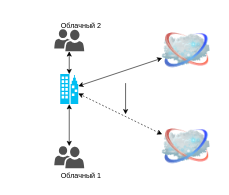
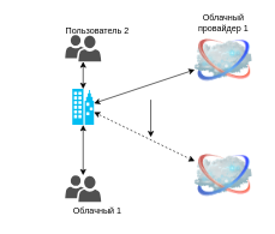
+ <mxCell id="15" value="Облачный провайдер 1" style="text;html=1;strokeColor=none;fillColor=none;align=center;verticalAlign=middle;whiteSpace=wrap;rounded=0;" parent="13" vertex="1"><mxGeometry width="100" height="23" as="geometry" /></mxCell>
- <mxCell id="7" value="Облачный 2" style="text;html=1;strokeColor=none;fillColor=none;align=center;verticalAlign=middle;whiteSpace=wrap;rounded=0;" parent="5" vertex="1"><mxGeometry width="90" height="23" as="geometry" /></mxCell>
+ <mxCell id="7" value="Пользователь 2" style="text;html=1;strokeColor=none;fillColor=none;align=center;verticalAlign=middle;whiteSpace=wrap;rounded=0;" parent="5" vertex="1"><mxGeometry width="90" height="23" as="geometry" /></mxCell>
